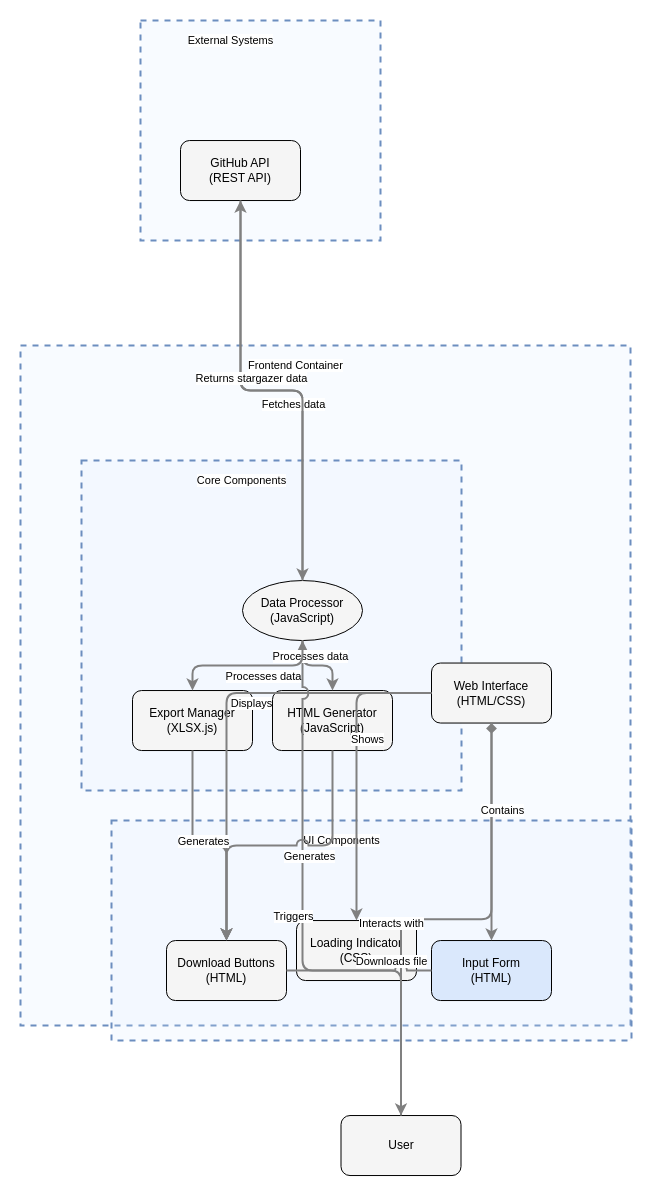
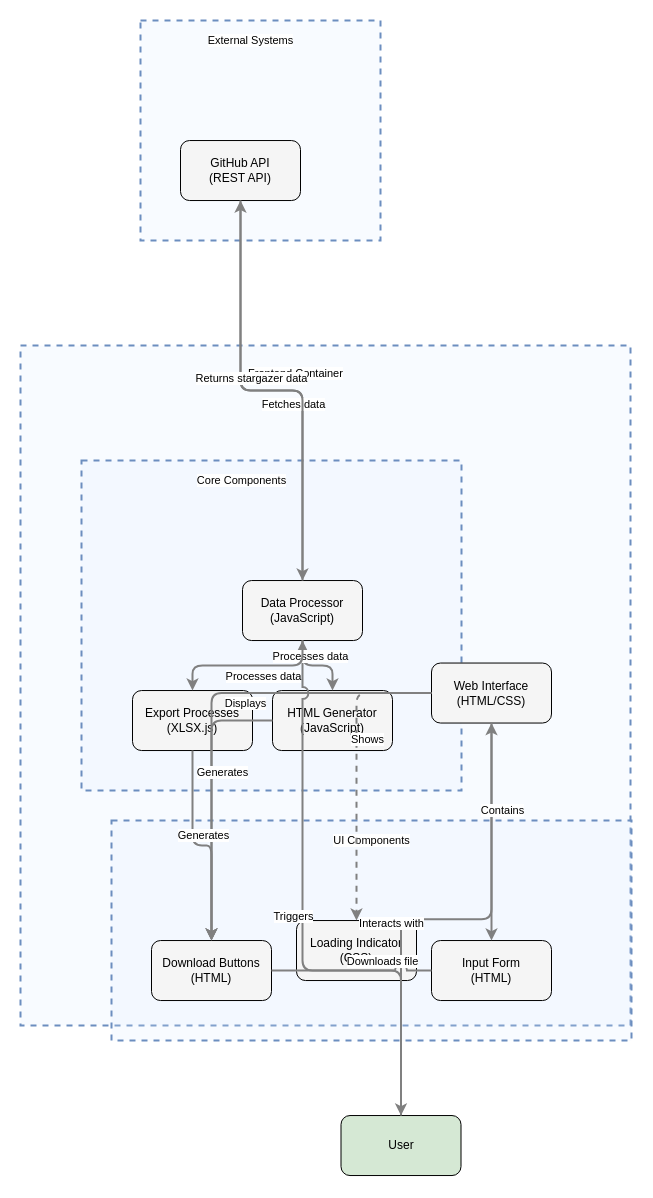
- <mxCell id="7" value="External Systems" style="edgeLabel;html=1;align=center;verticalAlign=middle;resizable=0;labelBackgroundColor=white;spacing=5" vertex="1" parent="1"><mxGeometry x="148" y="28.04" width="164" height="24" as="geometry" /></mxCell>
+ <mxCell id="7" value="External Systems" style="edgeLabel;html=1;align=center;verticalAlign=middle;resizable=0;labelBackgroundColor=white;spacing=5" vertex="1" parent="1"><mxGeometry x="168" y="28.04" width="164" height="24" as="geometry" /></mxCell>
- <mxCell id="9" value="Frontend Container" style="edgeLabel;html=1;align=center;verticalAlign=middle;resizable=0;labelBackgroundColor=white;spacing=5" vertex="1" parent="1"><mxGeometry x="28" y="353.04" width="534" height="24" as="geometry" /></mxCell>
+ <mxCell id="9" value="Frontend Container" style="edgeLabel;html=1;align=center;verticalAlign=middle;resizable=0;labelBackgroundColor=white;spacing=5" vertex="1" parent="1"><mxGeometry x="28" y="353.04" width="534" height="40" as="geometry" /></mxCell>
- <mxCell id="15" value="Data Processor&lt;br&gt;(JavaScript)" style="ellipse;whiteSpace=wrap;html=1;fillColor=#f5f5f5;" vertex="1" parent="2"><mxGeometry x="161" y="120" width="120" height="60" as="geometry" /></mxCell>
+ <mxCell id="15" value="Data Processor&lt;br&gt;(JavaScript)" style="rounded=1;whiteSpace=wrap;html=1;fillColor=#f5f5f5" vertex="1" parent="2"><mxGeometry x="161" y="120" width="120" height="60" as="geometry" /></mxCell>
- <mxCell id="16" value="Export Manager&lt;br&gt;(XLSX.js)" style="rounded=1;whiteSpace=wrap;html=1;fillColor=#f5f5f5" vertex="1" parent="2"><mxGeometry x="51" y="230" width="120" height="60" as="geometry" /></mxCell>
+ <mxCell id="16" value="Export Processes&lt;br&gt;(XLSX.js)" style="rounded=1;whiteSpace=wrap;html=1;fillColor=#f5f5f5" vertex="1" parent="2"><mxGeometry x="51" y="230" width="120" height="60" as="geometry" /></mxCell>
- <mxCell id="23" style="edgeStyle=orthogonalEdgeStyle;rounded=1;orthogonalLoop=1;jettySize=auto;html=1;strokeColor=#808080;strokeWidth=2;jumpStyle=arc;jumpSize=10;spacing=15;labelBackgroundColor=white;labelBorderColor=none" edge="1" parent="1" source="11" target="13"><mxGeometry relative="1" as="geometry" /></mxCell>
+ <mxCell id="23" style="edgeStyle=orthogonalEdgeStyle;rounded=1;orthogonalLoop=1;jettySize=auto;html=1;strokeColor=#808080;strokeWidth=2;jumpStyle=arc;jumpSize=10;spacing=15;labelBackgroundColor=white;labelBorderColor=none;dashed=1;" edge="1" parent="1" source="11" target="13"><mxGeometry relative="1" as="geometry" /></mxCell>
- <mxCell id="5" value="UI Components" style="edgeLabel;html=1;align=center;verticalAlign=middle;resizable=0;labelBackgroundColor=white;spacing=5" vertex="1" parent="8"><mxGeometry x="99" y="483" width="444" height="24" as="geometry" /></mxCell>
+ <mxCell id="5" value="UI Components" style="edgeLabel;html=1;align=center;verticalAlign=middle;resizable=0;labelBackgroundColor=white;spacing=5" vertex="1" parent="8"><mxGeometry x="129" y="483" width="444" height="24" as="geometry" /></mxCell>
- <mxCell id="19" style="edgeStyle=orthogonalEdgeStyle;rounded=1;orthogonalLoop=1;jettySize=auto;html=1;strokeColor=#808080;strokeWidth=2;jumpStyle=arc;jumpSize=10;spacing=15;labelBackgroundColor=white;labelBorderColor=none;endArrow=diamond;" edge="1" parent="1" source="10" target="11"><mxGeometry relative="1" as="geometry" /></mxCell>
+ <mxCell id="19" style="edgeStyle=orthogonalEdgeStyle;rounded=1;orthogonalLoop=1;jettySize=auto;html=1;strokeColor=#808080;strokeWidth=2;jumpStyle=arc;jumpSize=10;spacing=15;labelBackgroundColor=white;labelBorderColor=none" edge="1" parent="1" source="10" target="11"><mxGeometry relative="1" as="geometry" /></mxCell>
- <mxCell id="14" value="Download Buttons&lt;br&gt;(HTML)" style="rounded=1;whiteSpace=wrap;html=1;fillColor=#f5f5f5" vertex="1" parent="4"><mxGeometry x="55" y="120" width="120" height="60" as="geometry" /></mxCell>
+ <mxCell id="14" value="Download Buttons&lt;br&gt;(HTML)" style="rounded=1;whiteSpace=wrap;html=1;fillColor=#f5f5f5" vertex="1" parent="4"><mxGeometry x="40" y="120" width="120" height="60" as="geometry" /></mxCell>
- <mxCell id="12" value="Input Form&lt;br&gt;(HTML)" style="rounded=1;whiteSpace=wrap;html=1;fillColor=#dae8fc;" vertex="1" parent="4"><mxGeometry x="320" y="120" width="120" height="60" as="geometry" /></mxCell>
+ <mxCell id="12" value="Input Form&lt;br&gt;(HTML)" style="rounded=1;whiteSpace=wrap;html=1;fillColor=#f5f5f5" vertex="1" parent="4"><mxGeometry x="320" y="120" width="120" height="60" as="geometry" /></mxCell>
- <mxCell id="10" value="User" style="rounded=1;whiteSpace=wrap;html=1;fillColor=#f5f5f5" vertex="1" parent="1"><mxGeometry x="340.5" y="1115.04" width="120" height="60" as="geometry" /></mxCell>
+ <mxCell id="10" value="User" style="rounded=1;whiteSpace=wrap;html=1;fillColor=#d5e8d4;" vertex="1" parent="1"><mxGeometry x="340.5" y="1115.04" width="120" height="60" as="geometry" /></mxCell>
